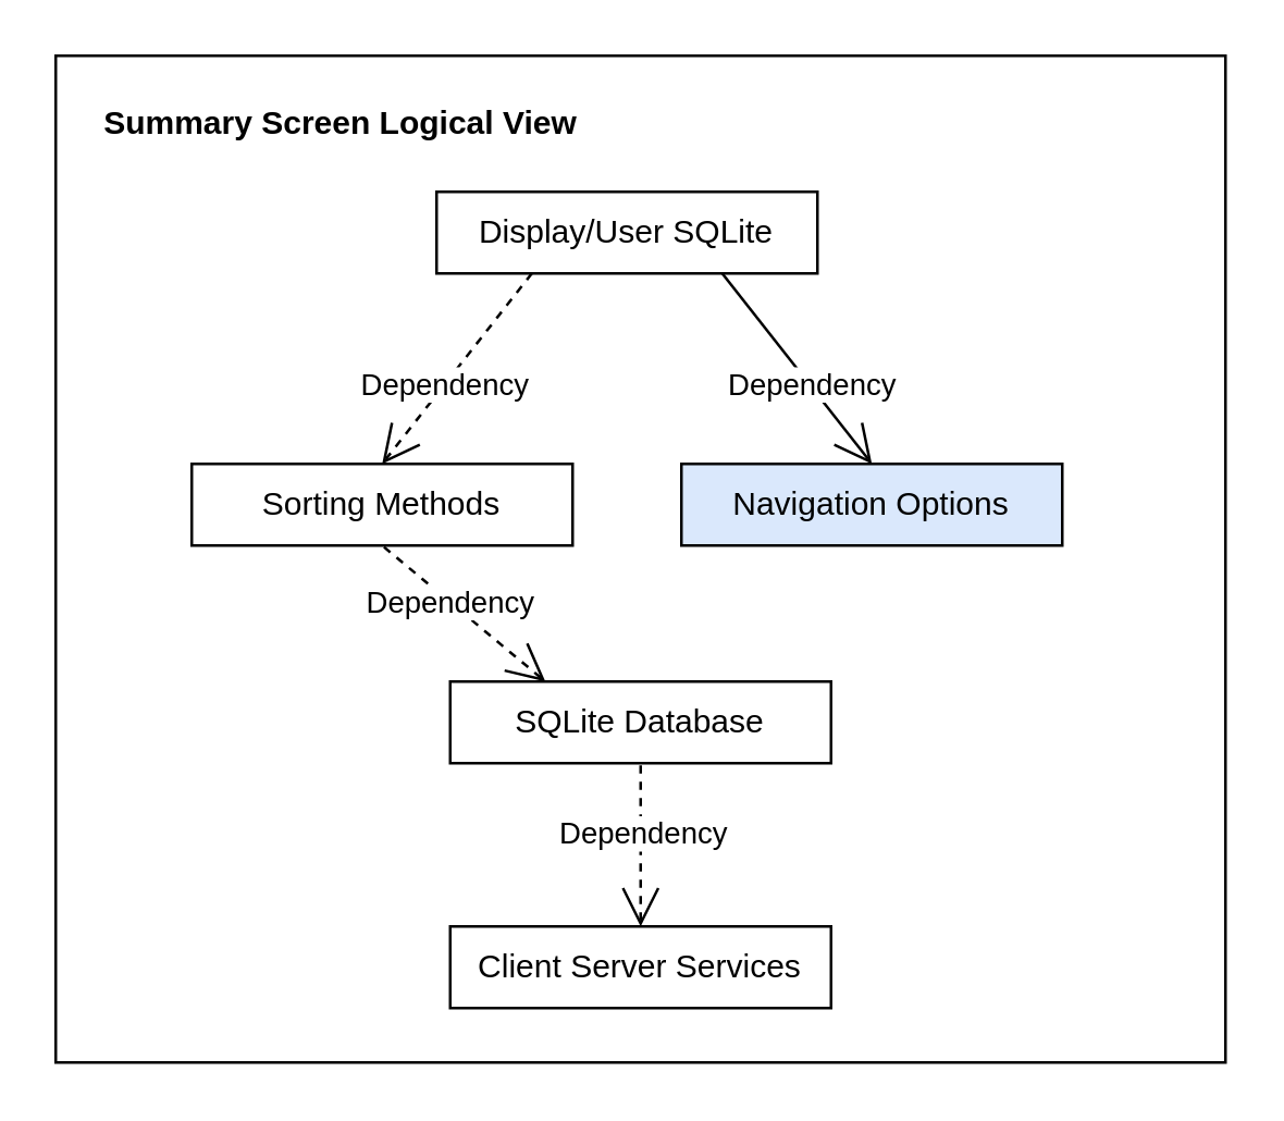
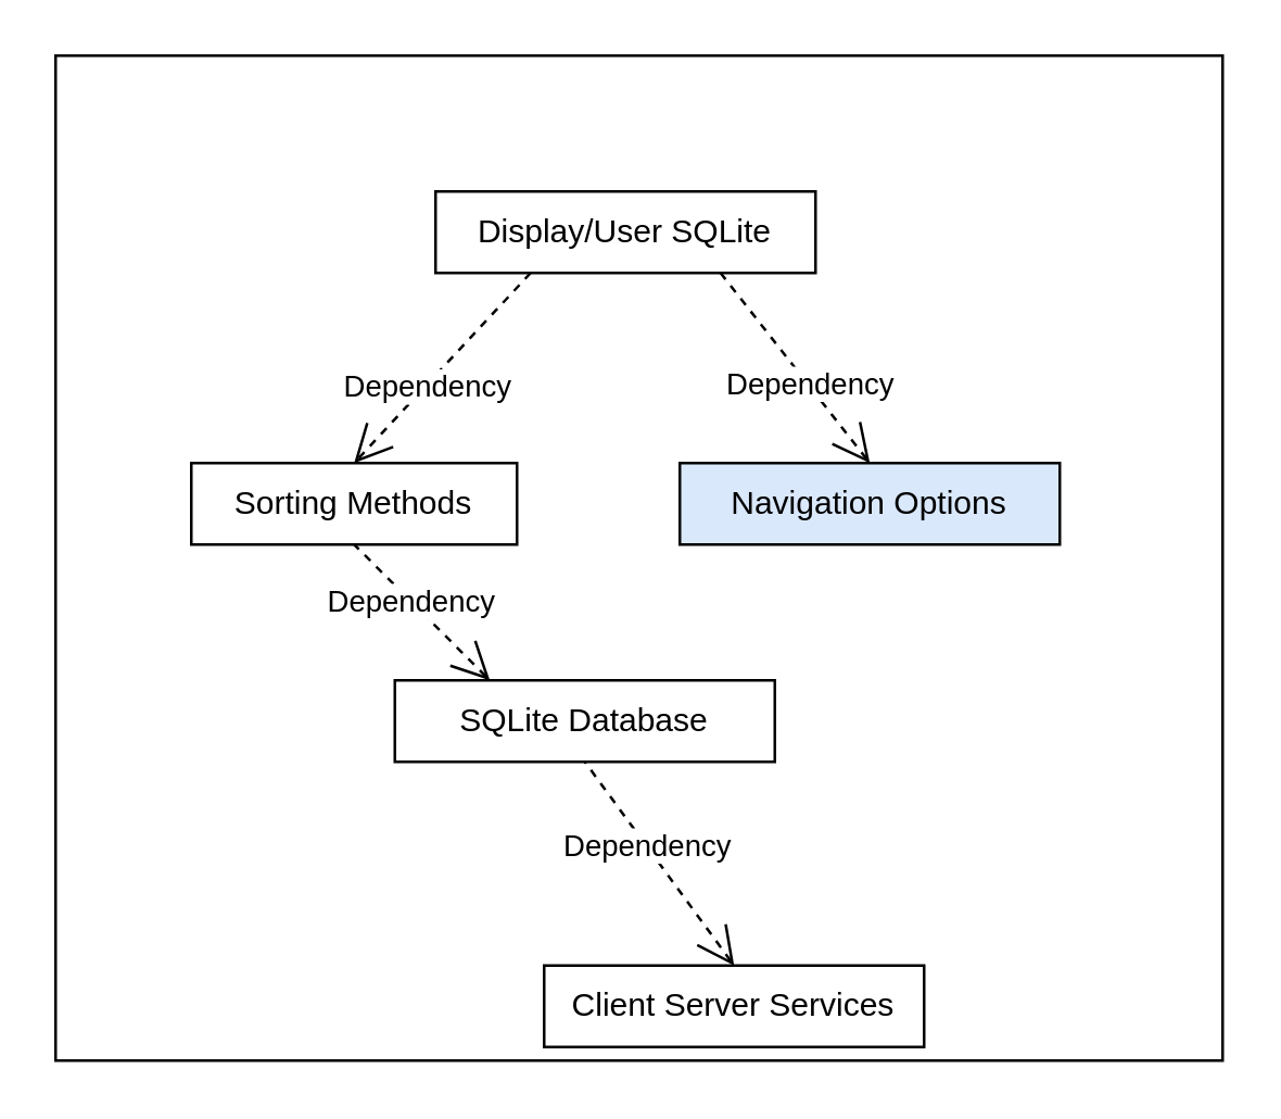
- <mxCell id="3" value="&lt;b&gt;Summary Screen Logical View&lt;/b&gt;" style="text;html=1;strokeColor=none;fillColor=none;align=center;verticalAlign=middle;whiteSpace=wrap;rounded=0;" vertex="1" parent="1"><mxGeometry x="30" y="30" width="190" height="30" as="geometry" /></mxCell>
- <mxCell id="11" value="" style="endArrow=open;endSize=12;dashed=0;html=1;exitX=0.75;exitY=1;exitDx=0;exitDy=0;entryX=0.5;entryY=0;entryDx=0;entryDy=0;" edge="1" parent="1" source="4" target="6"><mxGeometry width="160" relative="1" as="geometry"><mxPoint x="190" y="225" as="sourcePoint" /><mxPoint x="550" y="110" as="targetPoint" /><Array as="points" /></mxGeometry></mxCell>
+ <mxCell id="11" value="" style="endArrow=open;endSize=12;dashed=1;html=1;exitX=0.75;exitY=1;exitDx=0;exitDy=0;entryX=0.5;entryY=0;entryDx=0;entryDy=0;" edge="1" parent="1" source="4" target="6"><mxGeometry width="160" relative="1" as="geometry"><mxPoint x="190" y="225" as="sourcePoint" /><mxPoint x="550" y="110" as="targetPoint" /><Array as="points" /></mxGeometry></mxCell>
- <mxCell id="5" value="Sorting Methods" style="rounded=0;whiteSpace=wrap;html=1;" vertex="1" parent="1"><mxGeometry x="70" y="170" width="140" height="30" as="geometry" /></mxCell>
+ <mxCell id="5" value="Sorting Methods" style="rounded=0;whiteSpace=wrap;html=1;" vertex="1" parent="1"><mxGeometry x="70" y="170" width="120" height="30" as="geometry" /></mxCell>
- <mxCell id="7" value="SQLite Database" style="rounded=0;whiteSpace=wrap;html=1;" vertex="1" parent="1"><mxGeometry x="165" y="250" width="140" height="30" as="geometry" /></mxCell>
+ <mxCell id="7" value="SQLite Database" style="rounded=0;whiteSpace=wrap;html=1;" vertex="1" parent="1"><mxGeometry x="145" y="250" width="140" height="30" as="geometry" /></mxCell>
- <mxCell id="8" value="Client Server Services" style="rounded=0;whiteSpace=wrap;html=1;" vertex="1" parent="1"><mxGeometry x="165" y="340" width="140" height="30" as="geometry" /></mxCell>
+ <mxCell id="8" value="Client Server Services" style="rounded=0;whiteSpace=wrap;html=1;" vertex="1" parent="1"><mxGeometry x="200" y="355" width="140" height="30" as="geometry" /></mxCell>
